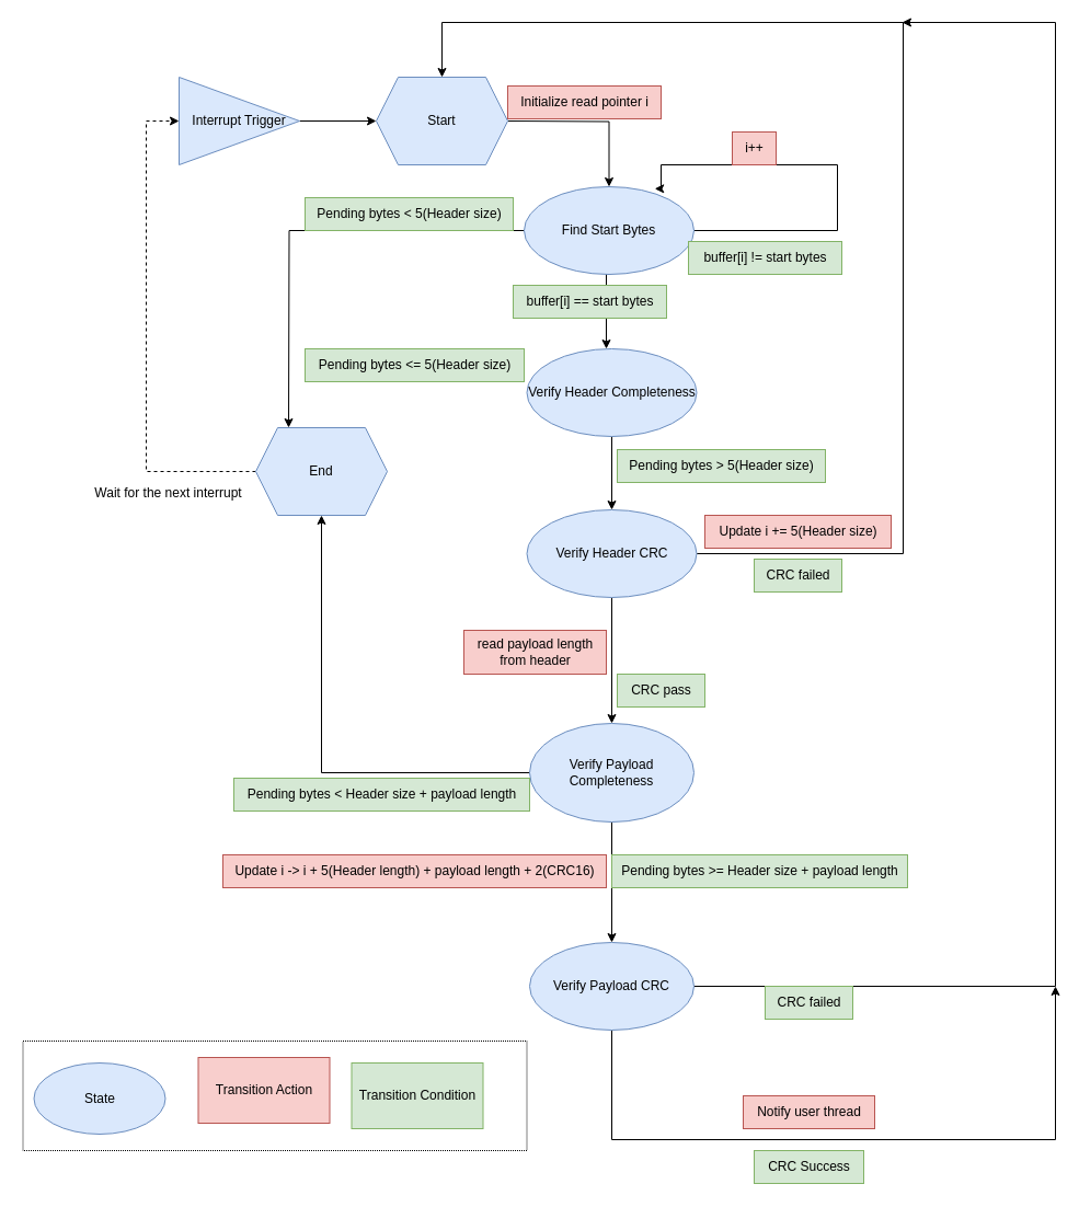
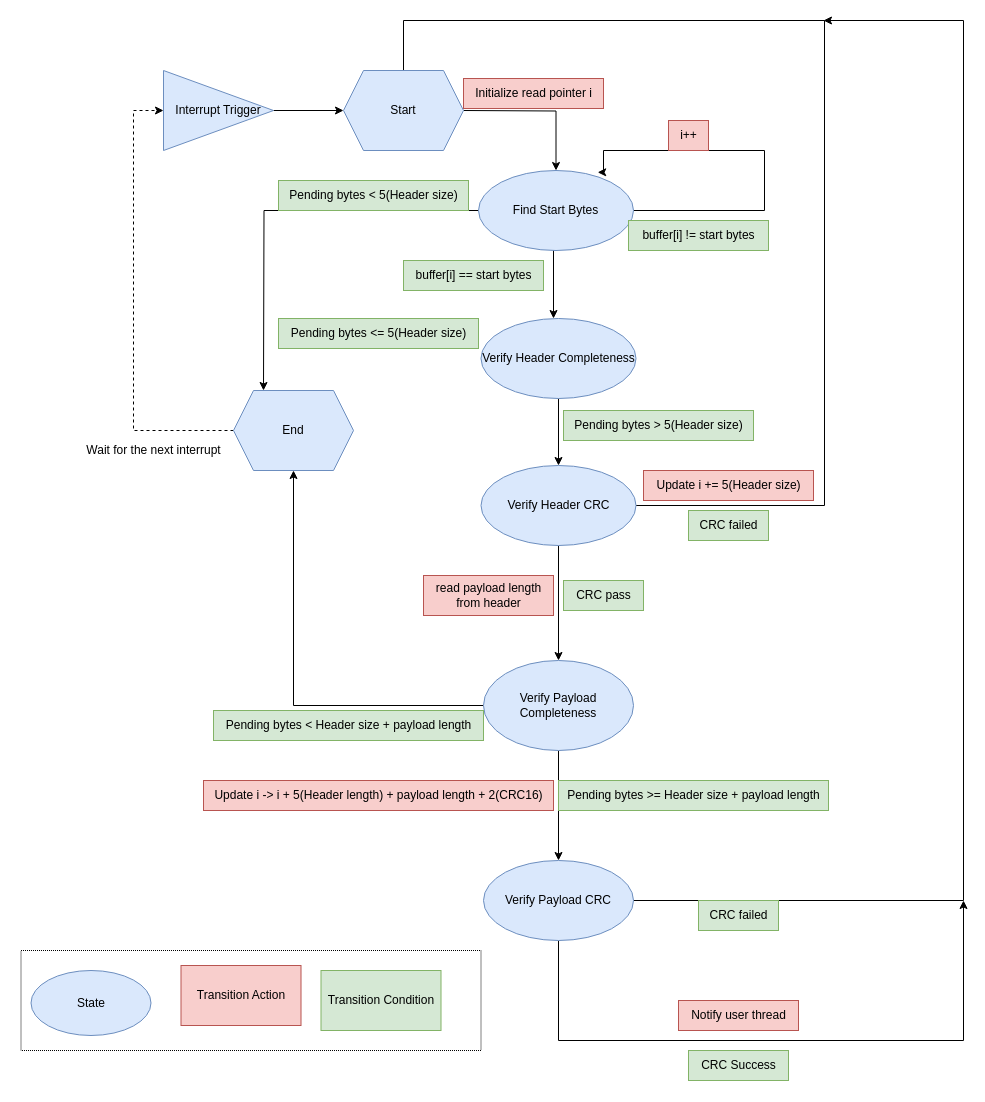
- <mxCell id="6" style="edgeStyle=orthogonalEdgeStyle;rounded=0;orthogonalLoop=1;jettySize=auto;html=1;exitX=1;exitY=0.5;exitDx=0;exitDy=0;" edge="1" parent="1" source="8" target="13"><mxGeometry relative="1" as="geometry"><mxPoint x="823" y="58" as="targetPoint" /><mxPoint x="643" y="500" as="sourcePoint" /><Array as="points"><mxPoint x="824" y="505" /><mxPoint x="824" y="20" /><mxPoint x="403" y="20" /></Array></mxGeometry></mxCell>
+ <mxCell id="6" style="edgeStyle=orthogonalEdgeStyle;rounded=0;orthogonalLoop=1;jettySize=auto;html=1;exitX=1;exitY=0.5;exitDx=0;exitDy=0;endArrow=none;" edge="1" parent="1" source="8" target="13"><mxGeometry relative="1" as="geometry"><mxPoint x="823" y="58" as="targetPoint" /><mxPoint x="643" y="500" as="sourcePoint" /><Array as="points"><mxPoint x="824" y="505" /><mxPoint x="824" y="20" /><mxPoint x="403" y="20" /></Array></mxGeometry></mxCell>
- <mxCell id="17" value="buffer[i] == start bytes" style="text;html=1;align=center;verticalAlign=middle;resizable=0;points=[];autosize=1;strokeColor=#82b366;fillColor=#d5e8d4;" vertex="1" parent="1"><mxGeometry x="468" y="260" width="140" height="30" as="geometry" /></mxCell>
+ <mxCell id="17" value="buffer[i] == start bytes" style="text;html=1;align=center;verticalAlign=middle;resizable=0;points=[];autosize=1;strokeColor=#82b366;fillColor=#d5e8d4;" vertex="1" parent="1"><mxGeometry x="403" y="260" width="140" height="30" as="geometry" /></mxCell>
- <mxCell id="20" value="CRC pass" style="text;html=1;align=center;verticalAlign=middle;resizable=0;points=[];autosize=1;strokeColor=#82b366;fillColor=#d5e8d4;" vertex="1" parent="1"><mxGeometry x="563" y="615" width="80" height="30" as="geometry" /></mxCell>
+ <mxCell id="20" value="CRC pass" style="text;html=1;align=center;verticalAlign=middle;resizable=0;points=[];autosize=1;strokeColor=#82b366;fillColor=#d5e8d4;" vertex="1" parent="1"><mxGeometry x="563" y="580" width="80" height="30" as="geometry" /></mxCell>
